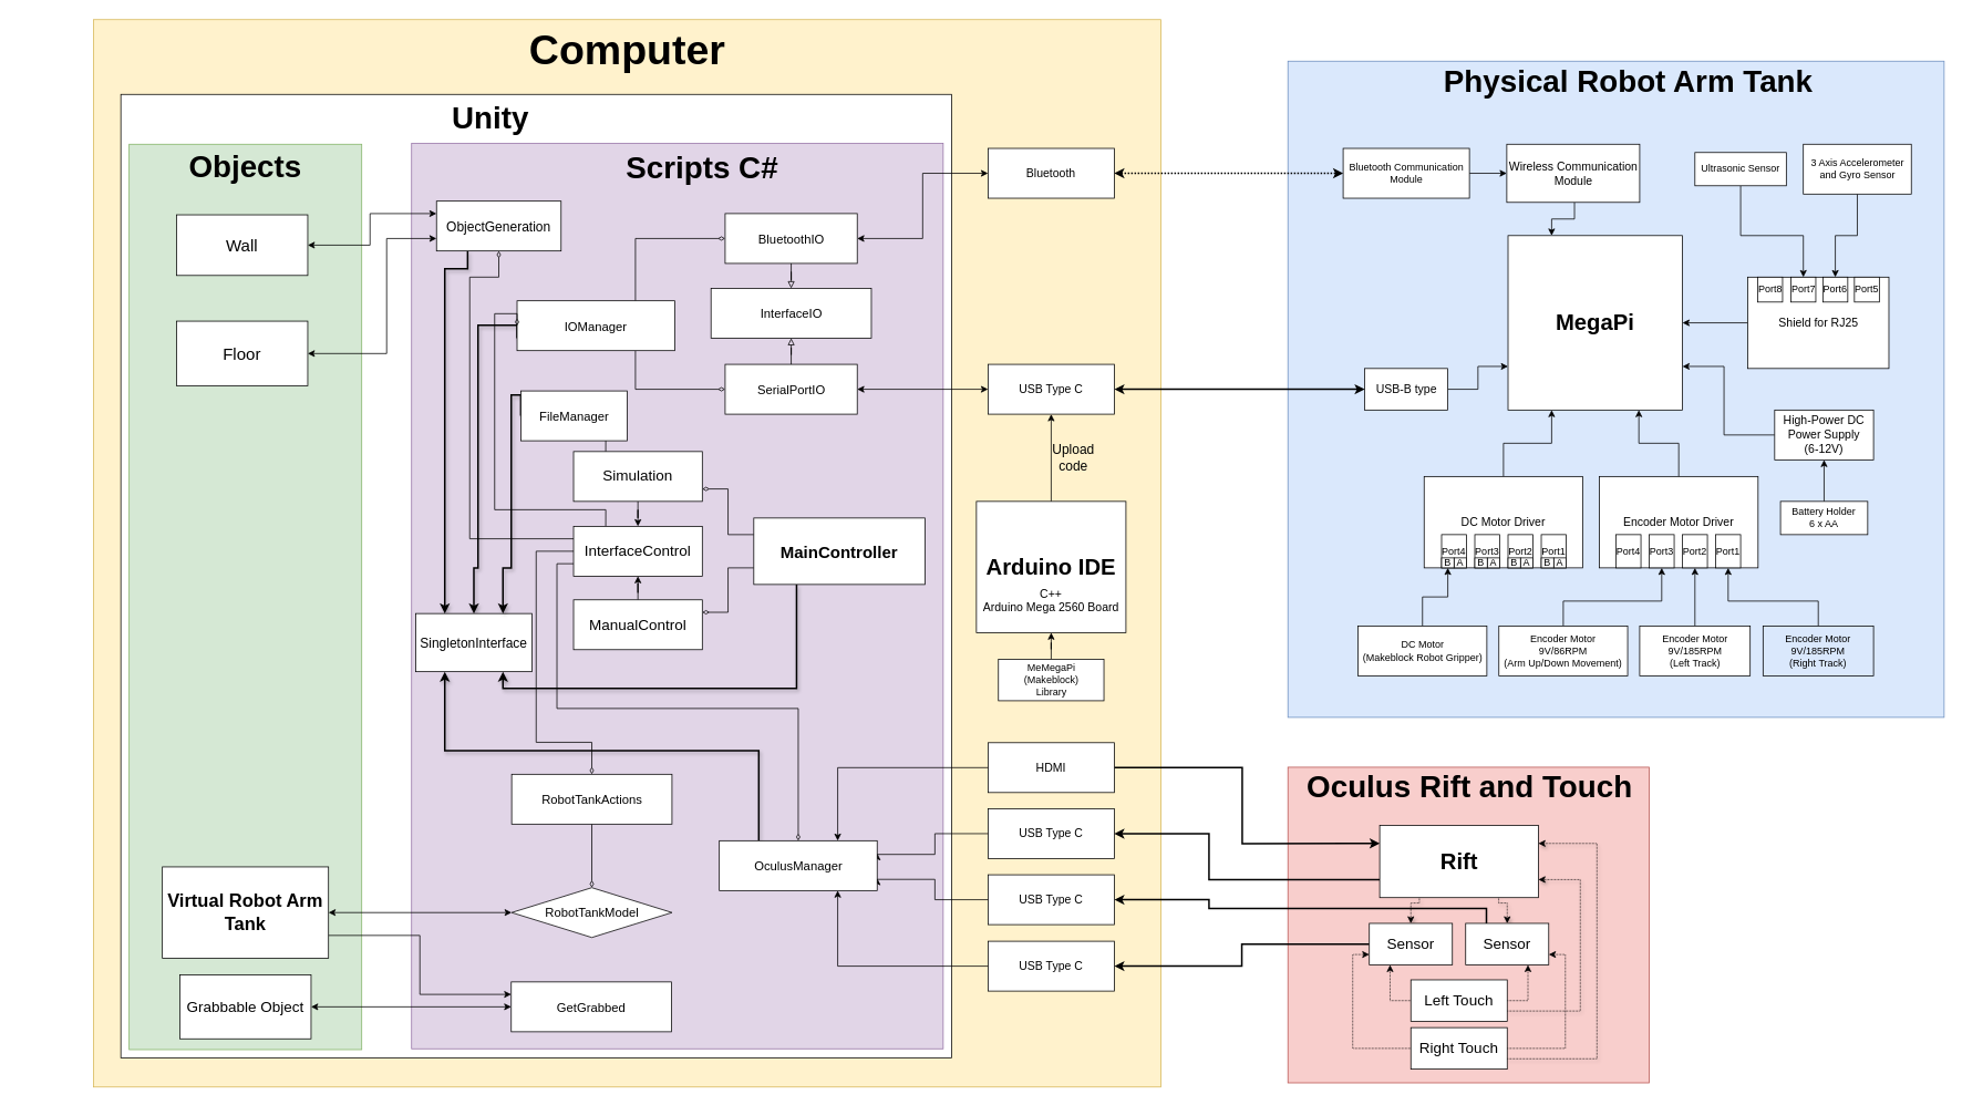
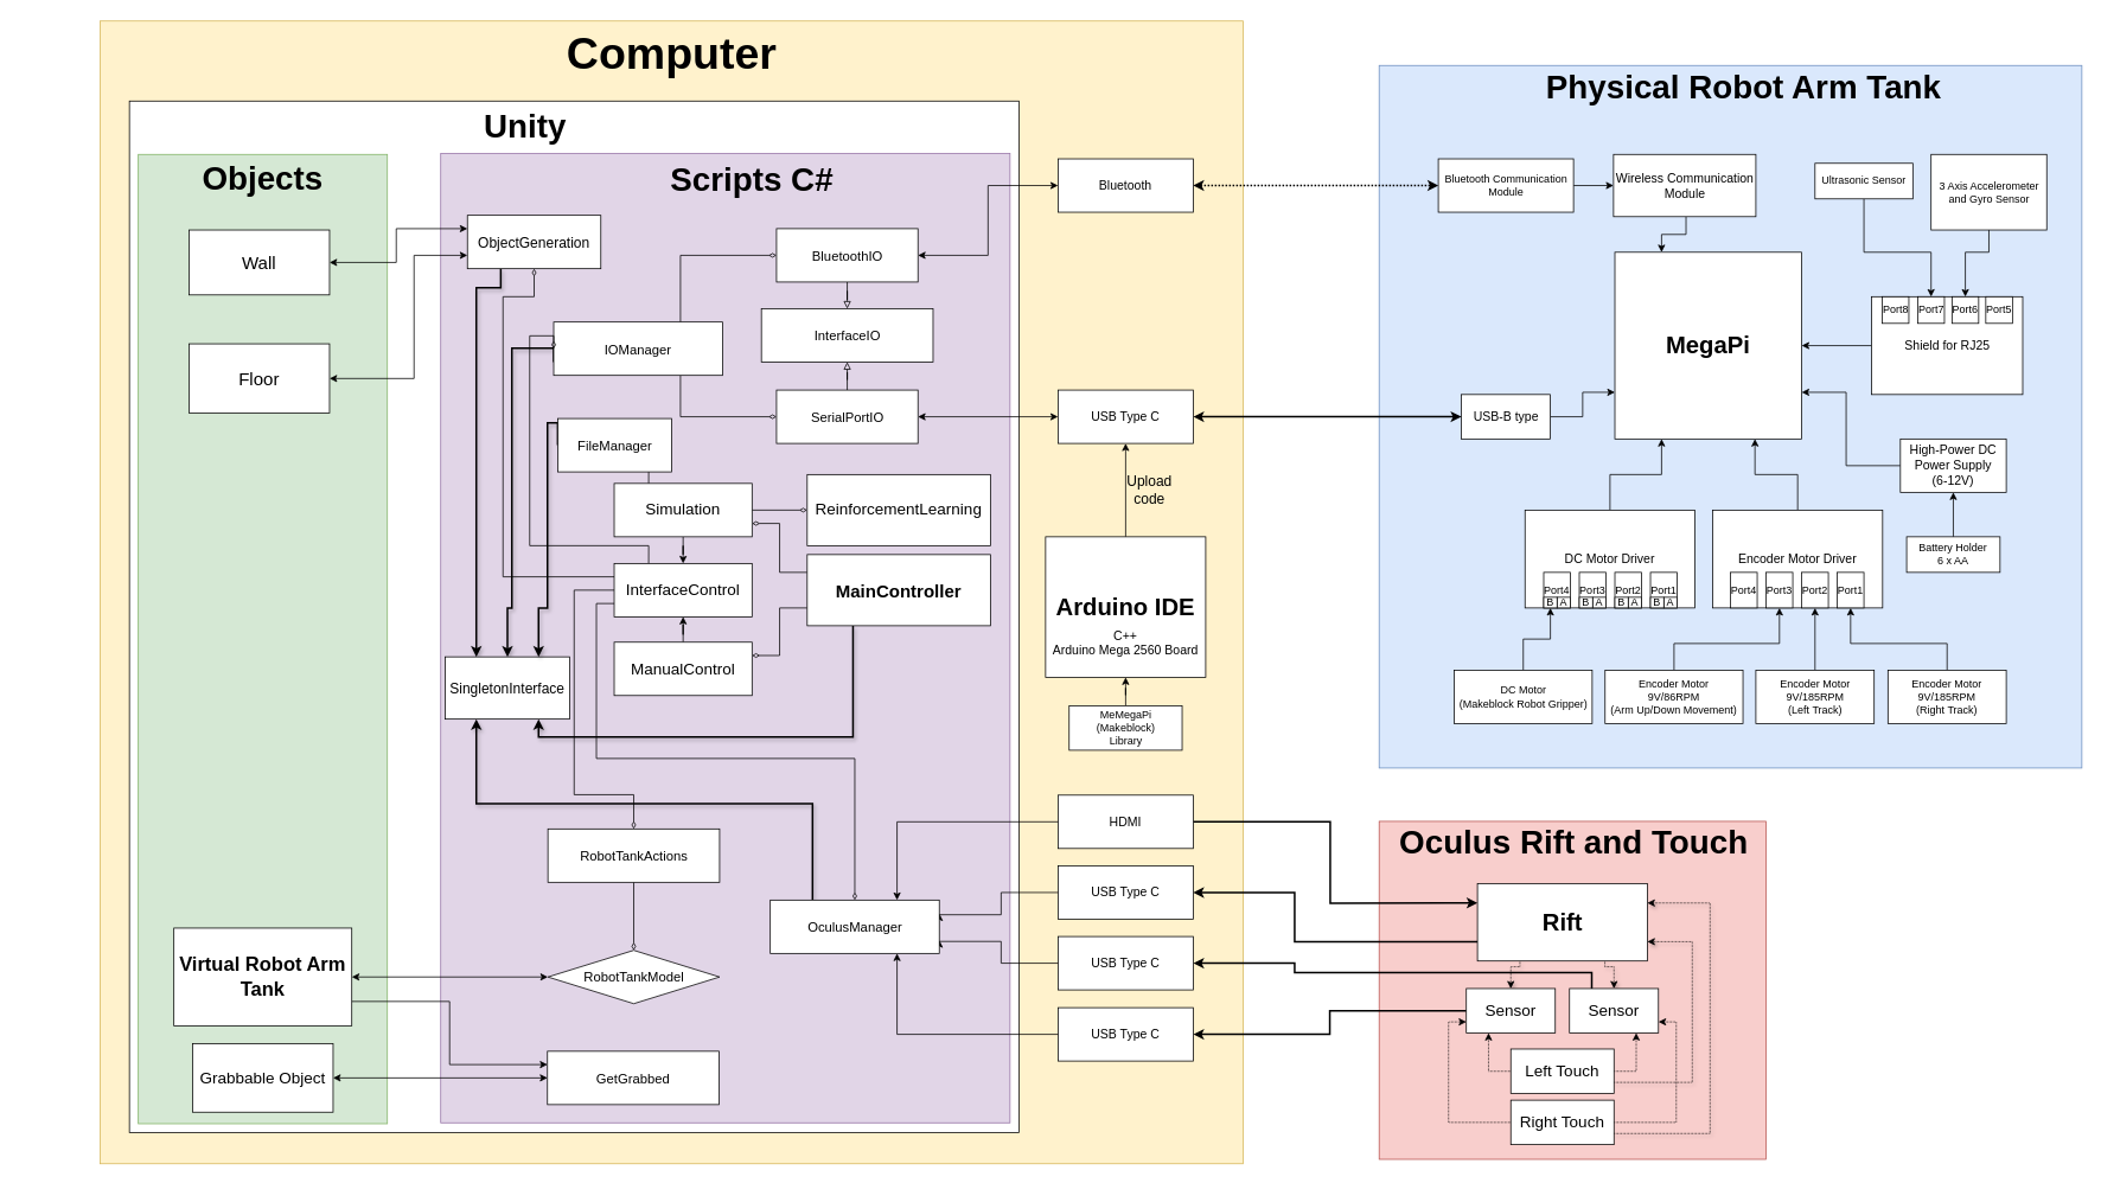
- <mxCell id="5" value="3 Axis Accelerometer and Gyro Sensor" style="whiteSpace=wrap;html=1;align=center;" parent="1" vertex="1"><mxGeometry x="2170.5" y="173" width="130" height="60" as="geometry" /></mxCell>
+ <mxCell id="5" value="3 Axis Accelerometer and Gyro Sensor" style="whiteSpace=wrap;html=1;align=center;" parent="1" vertex="1"><mxGeometry x="2170.5" y="173" width="130" height="85" as="geometry" /></mxCell>
+ <mxCell id="132" style="edgeStyle=orthogonalEdgeStyle;rounded=0;orthogonalLoop=1;jettySize=auto;html=1;entryX=0;entryY=0.5;entryDx=0;entryDy=0;startArrow=none;startFill=0;endArrow=diamondThin;endFill=0;fontSize=20;" edge="1" parent="1" source="134" target="135"><mxGeometry relative="1" as="geometry" /></mxCell>
+ <mxCell id="135" value="ReinforcementLearning" style="whiteSpace=wrap;html=1;align=center;fontSize=18;" vertex="1" parent="1"><mxGeometry x="907" y="533" width="206" height="80" as="geometry" /></mxCell>
- <mxCell id="12" value="Encoder Motor 9V/185RPM&lt;br&gt;(Right Track)" style="whiteSpace=wrap;html=1;align=center;fontSize=12;fillColor=#dae8fc;" parent="1" vertex="1"><mxGeometry x="2122" y="753" width="133" height="60" as="geometry" /></mxCell>
+ <mxCell id="12" value="Encoder Motor 9V/185RPM&lt;br&gt;(Right Track)" style="whiteSpace=wrap;html=1;align=center;fontSize=12;" parent="1" vertex="1"><mxGeometry x="2122" y="753" width="133" height="60" as="geometry" /></mxCell>
